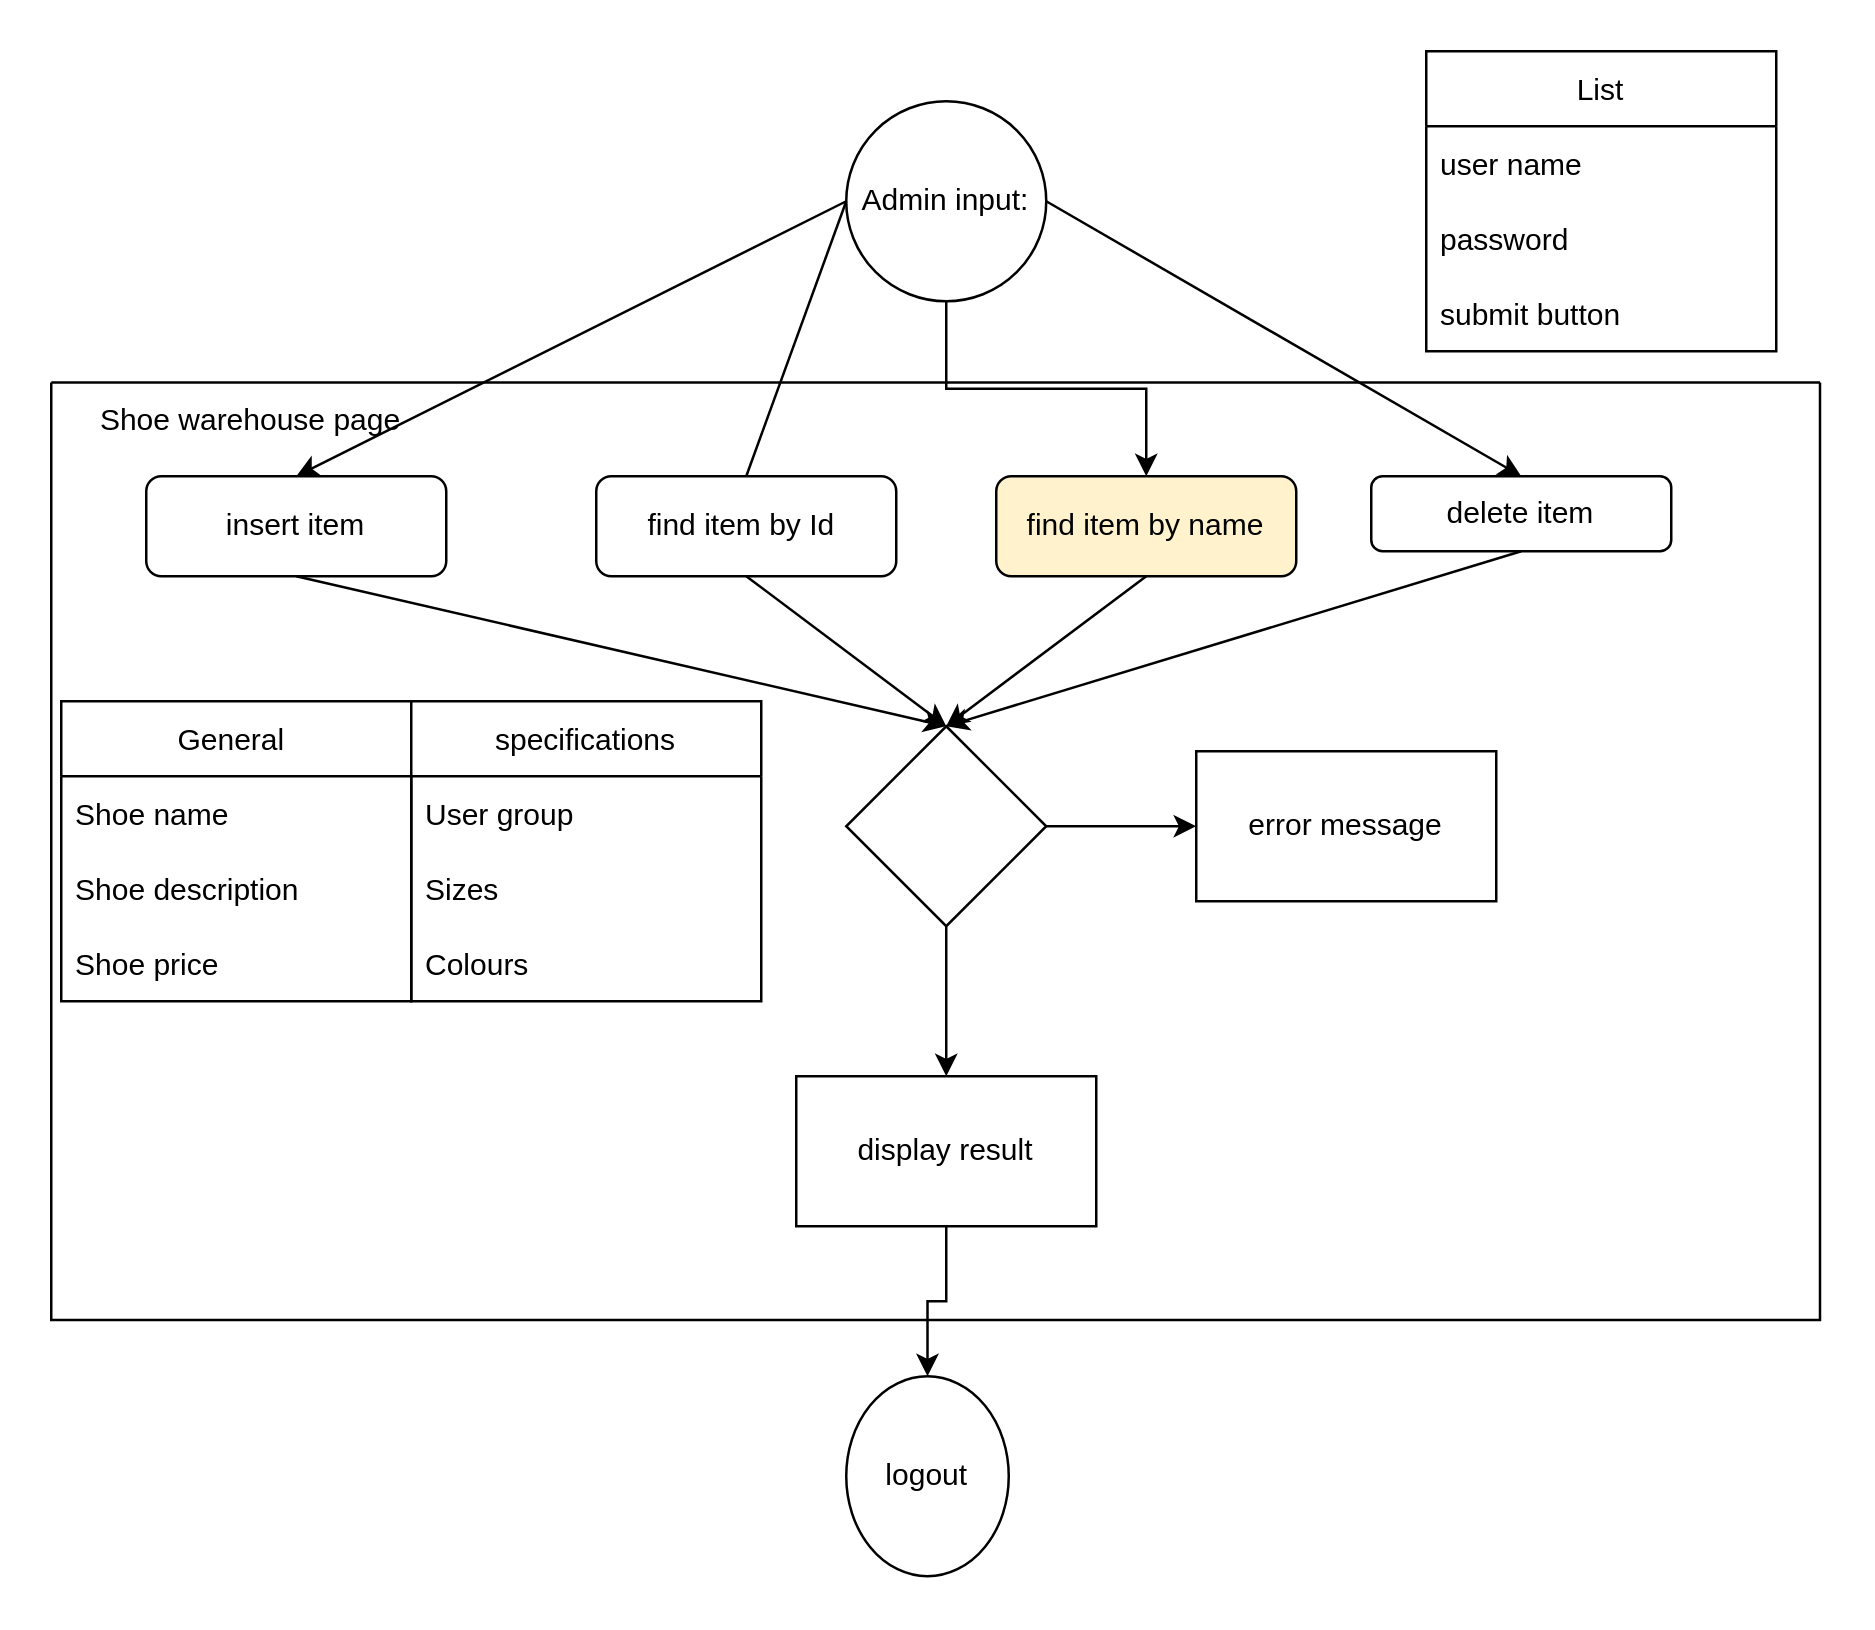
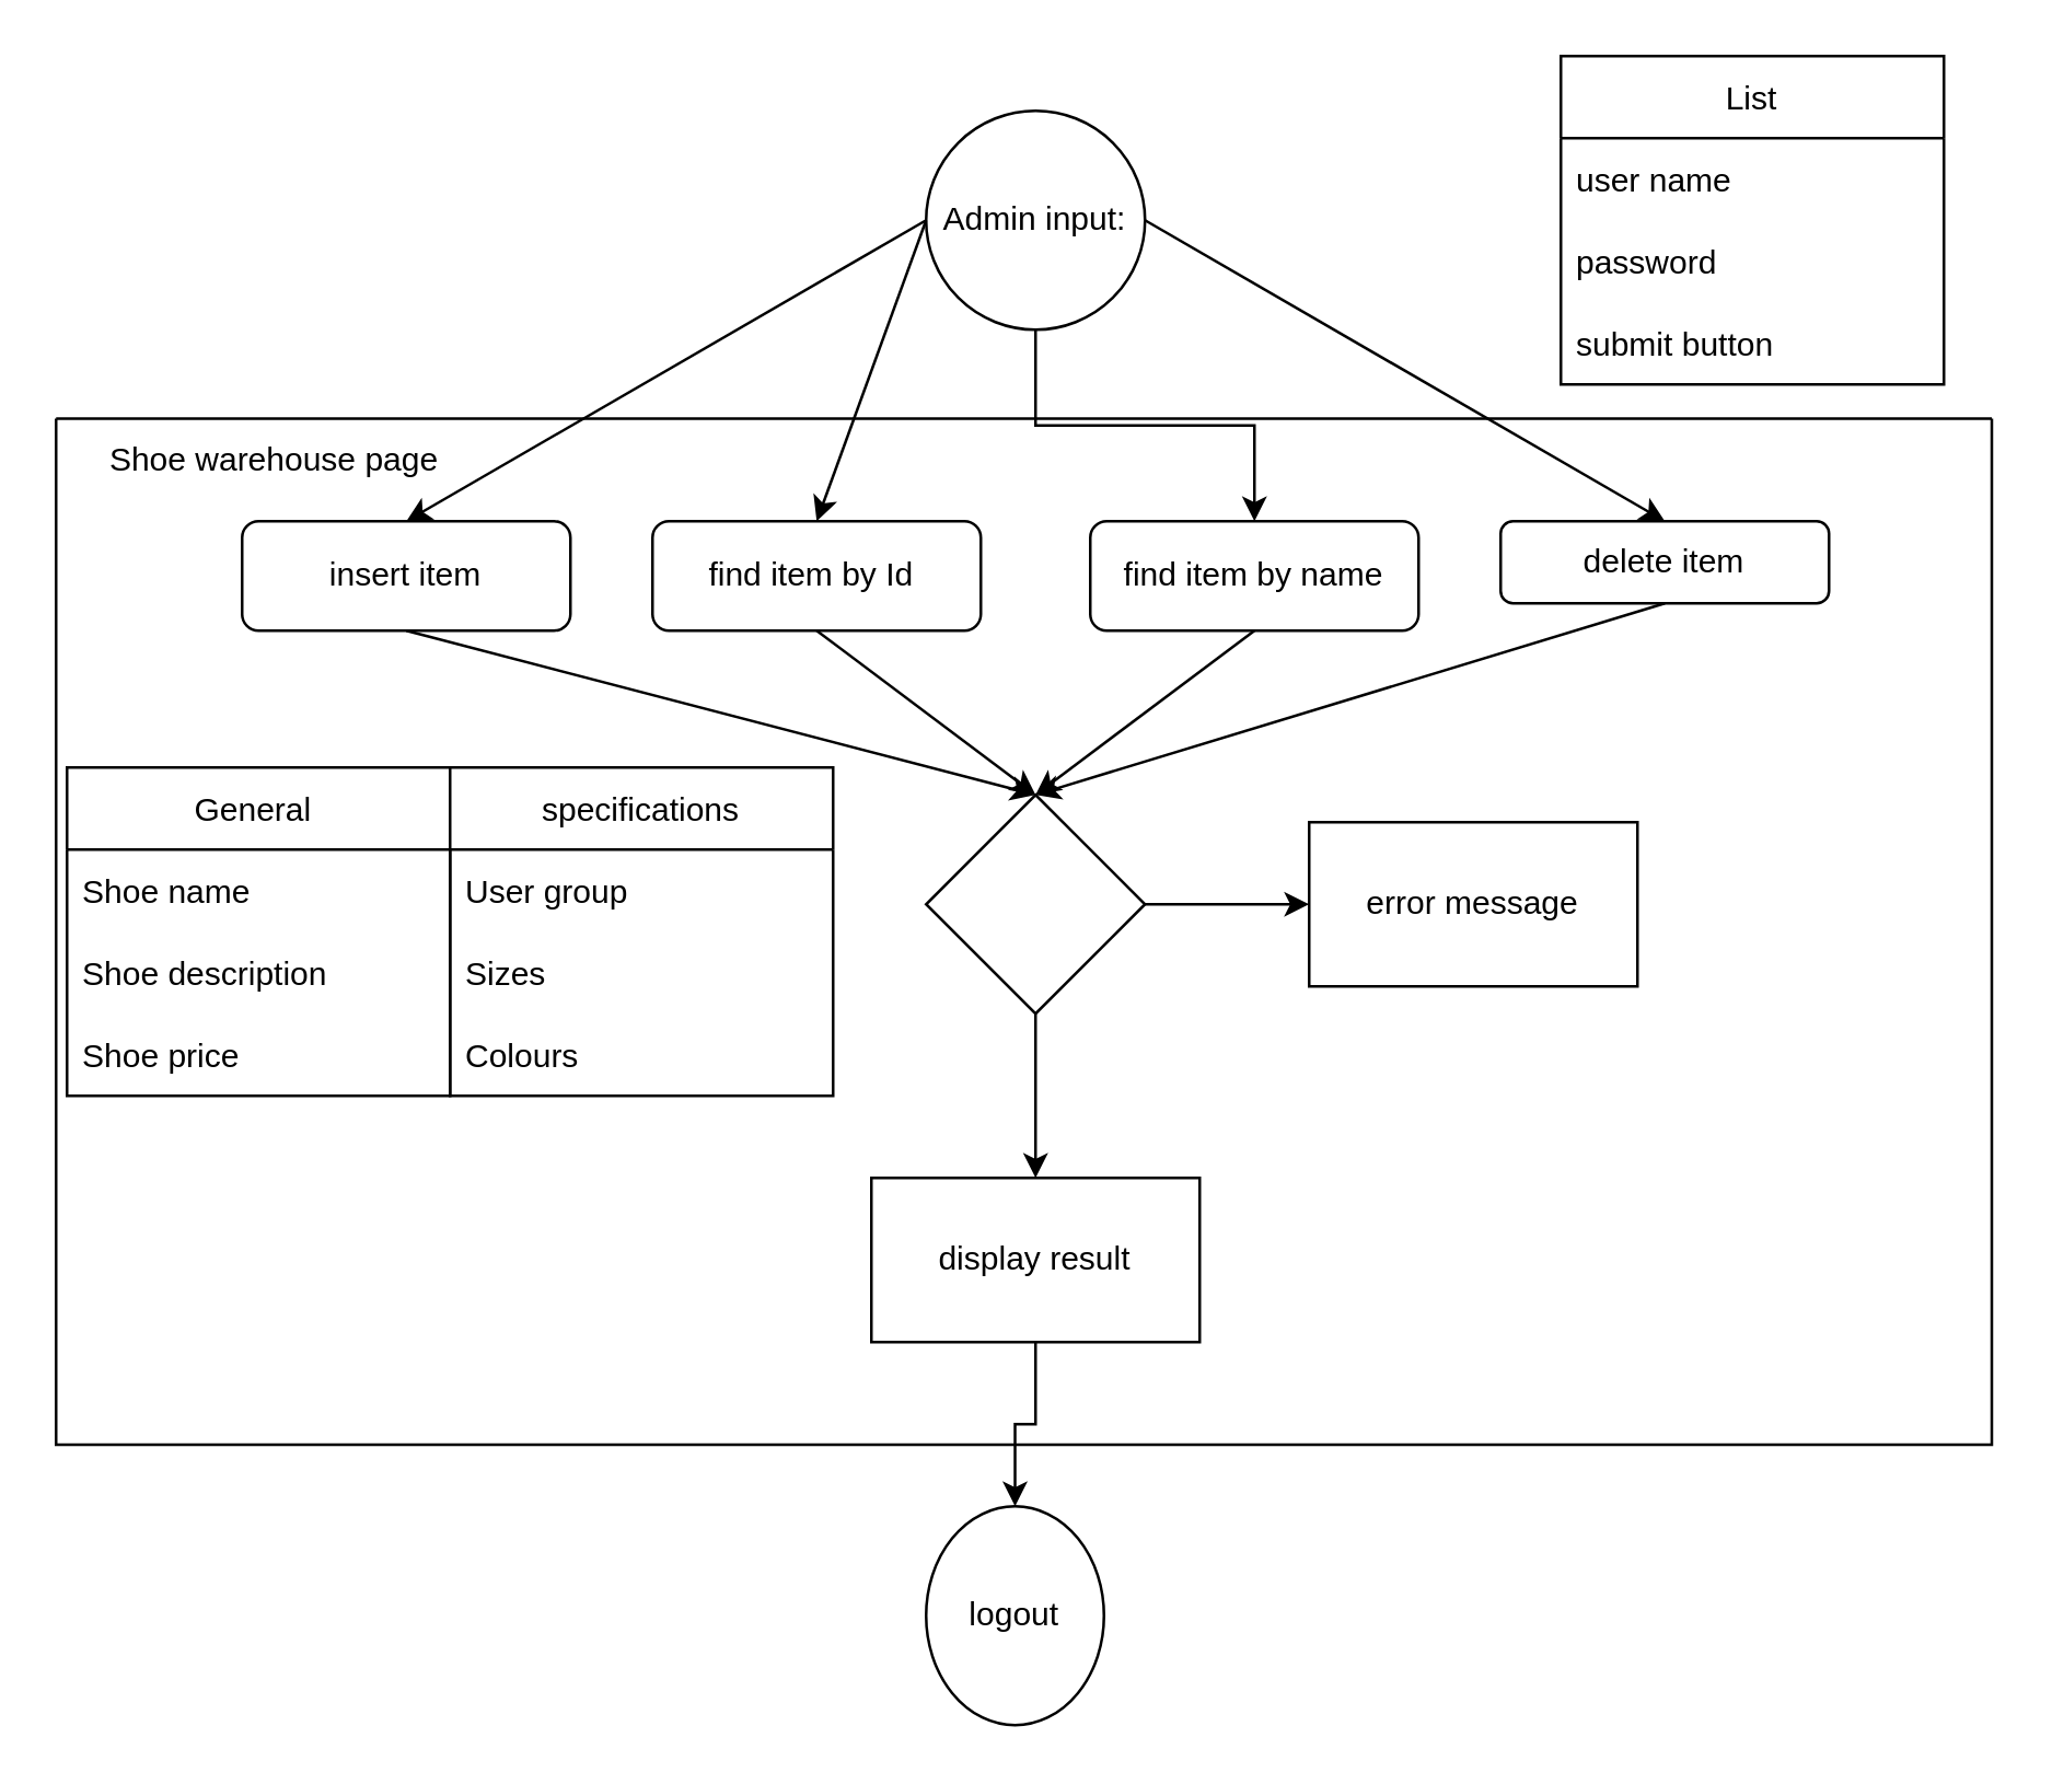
- <mxCell id="32" value="" style="endArrow=none;html=1;rounded=0;entryX=0.5;entryY=0;entryDx=0;entryDy=0;exitX=0;exitY=0.5;exitDx=0;exitDy=0;" parent="1" source="8" target="24" edge="1"><mxGeometry width="50" height="50" relative="1" as="geometry"><mxPoint x="384" y="120" as="sourcePoint" /><mxPoint x="444" y="240" as="targetPoint" /></mxGeometry></mxCell>
+ <mxCell id="32" value="" style="endArrow=classic;html=1;rounded=0;entryX=0.5;entryY=0;entryDx=0;entryDy=0;exitX=0;exitY=0.5;exitDx=0;exitDy=0;" parent="1" source="8" target="24" edge="1"><mxGeometry width="50" height="50" relative="1" as="geometry"><mxPoint x="384" y="120" as="sourcePoint" /><mxPoint x="444" y="240" as="targetPoint" /></mxGeometry></mxCell>
- <mxCell id="6" value="insert item" style="rounded=1;whiteSpace=wrap;html=1;fontSize=12;glass=0;strokeWidth=1;shadow=0;" parent="1" vertex="1"><mxGeometry x="58" y="190" width="120" height="40" as="geometry" /></mxCell>
+ <mxCell id="6" value="insert item" style="rounded=1;whiteSpace=wrap;html=1;fontSize=12;glass=0;strokeWidth=1;shadow=0;" parent="1" vertex="1"><mxGeometry x="88" y="190" width="120" height="40" as="geometry" /></mxCell>
- <mxCell id="25" value="find item by name" style="rounded=1;whiteSpace=wrap;html=1;fontSize=12;glass=0;strokeWidth=1;shadow=0;fillColor=#fff2cc;" parent="1" vertex="1"><mxGeometry x="398" y="190" width="120" height="40" as="geometry" /></mxCell>
+ <mxCell id="25" value="find item by name" style="rounded=1;whiteSpace=wrap;html=1;fontSize=12;glass=0;strokeWidth=1;shadow=0;" parent="1" vertex="1"><mxGeometry x="398" y="190" width="120" height="40" as="geometry" /></mxCell>
